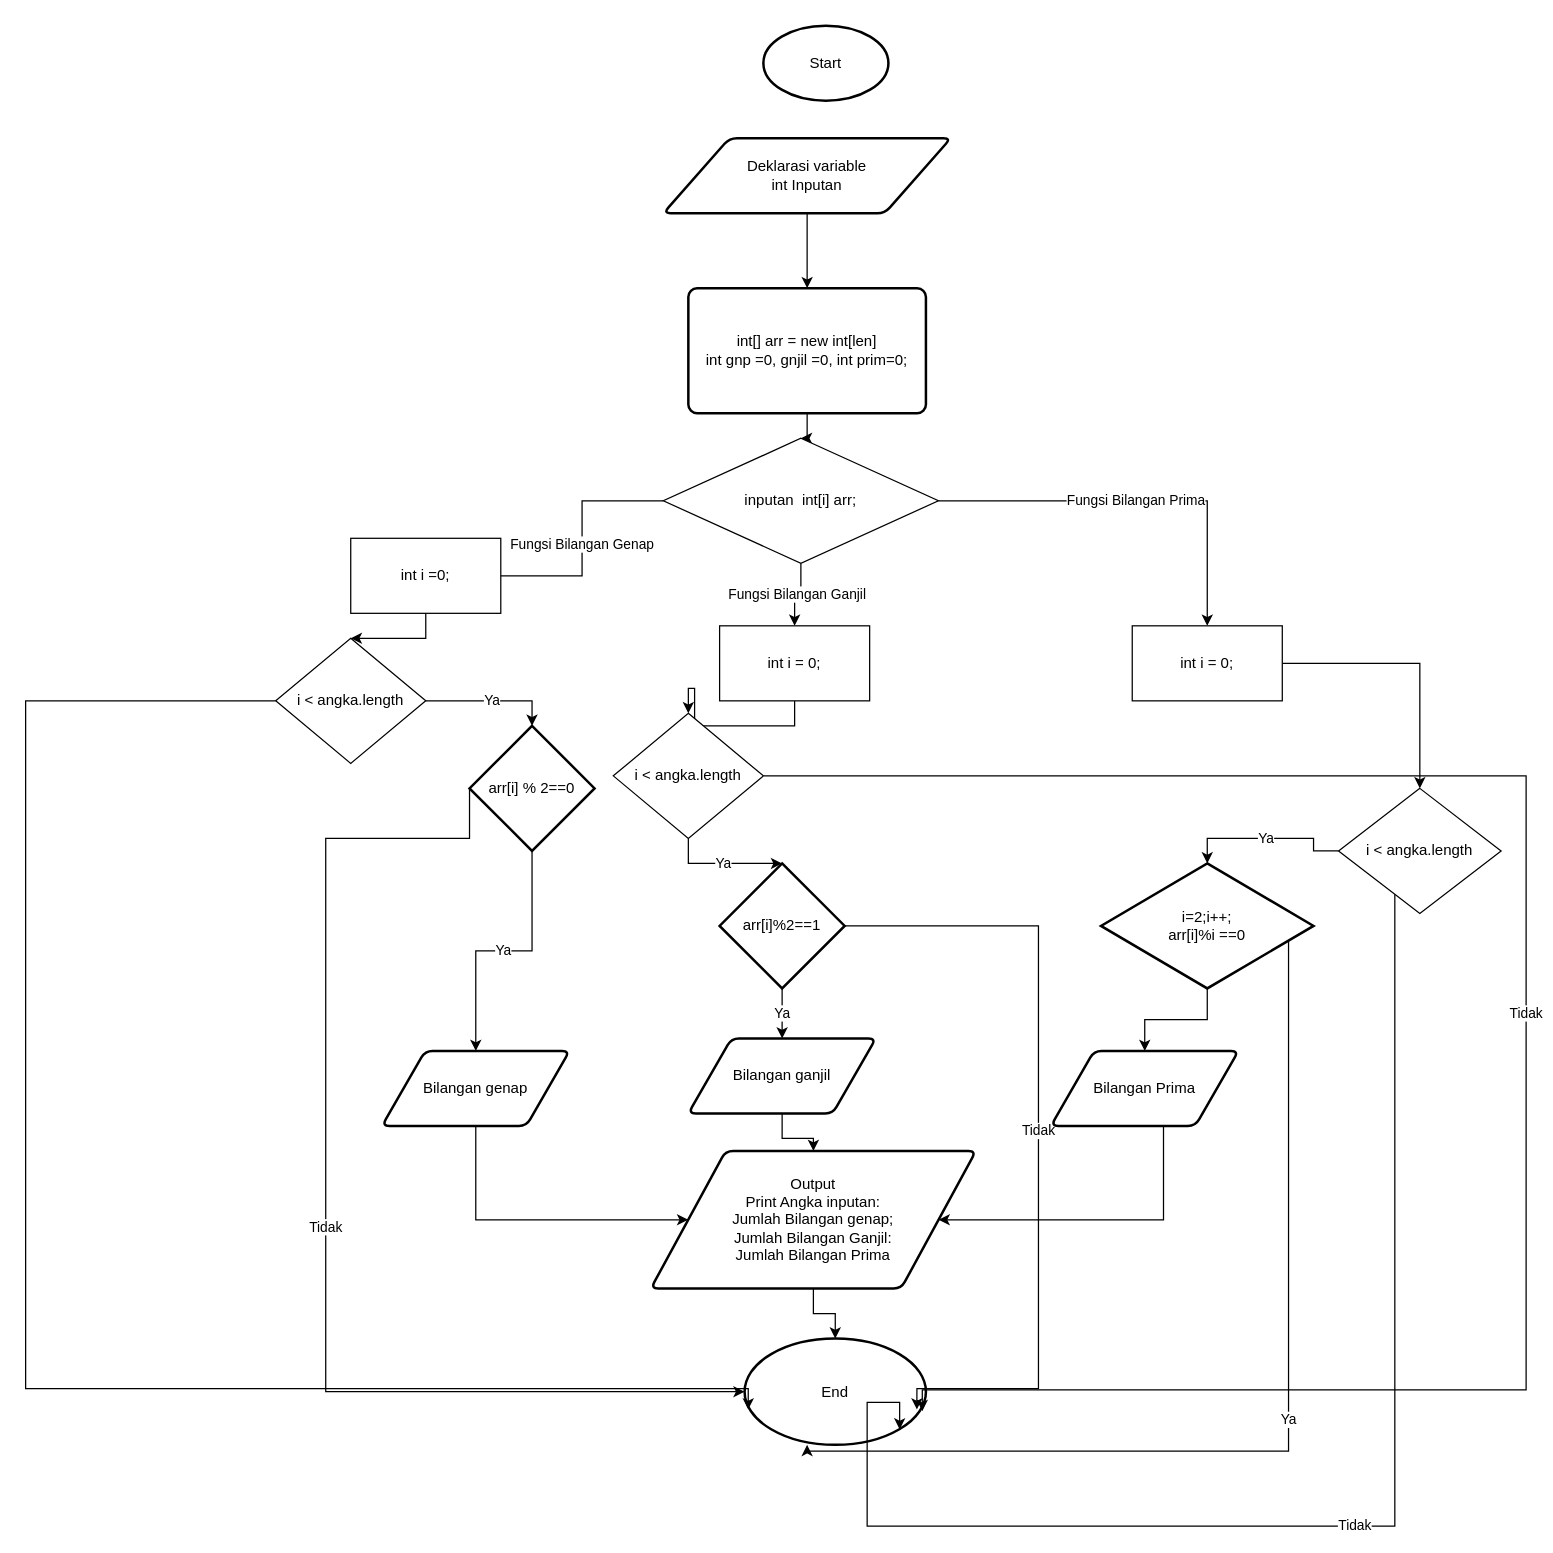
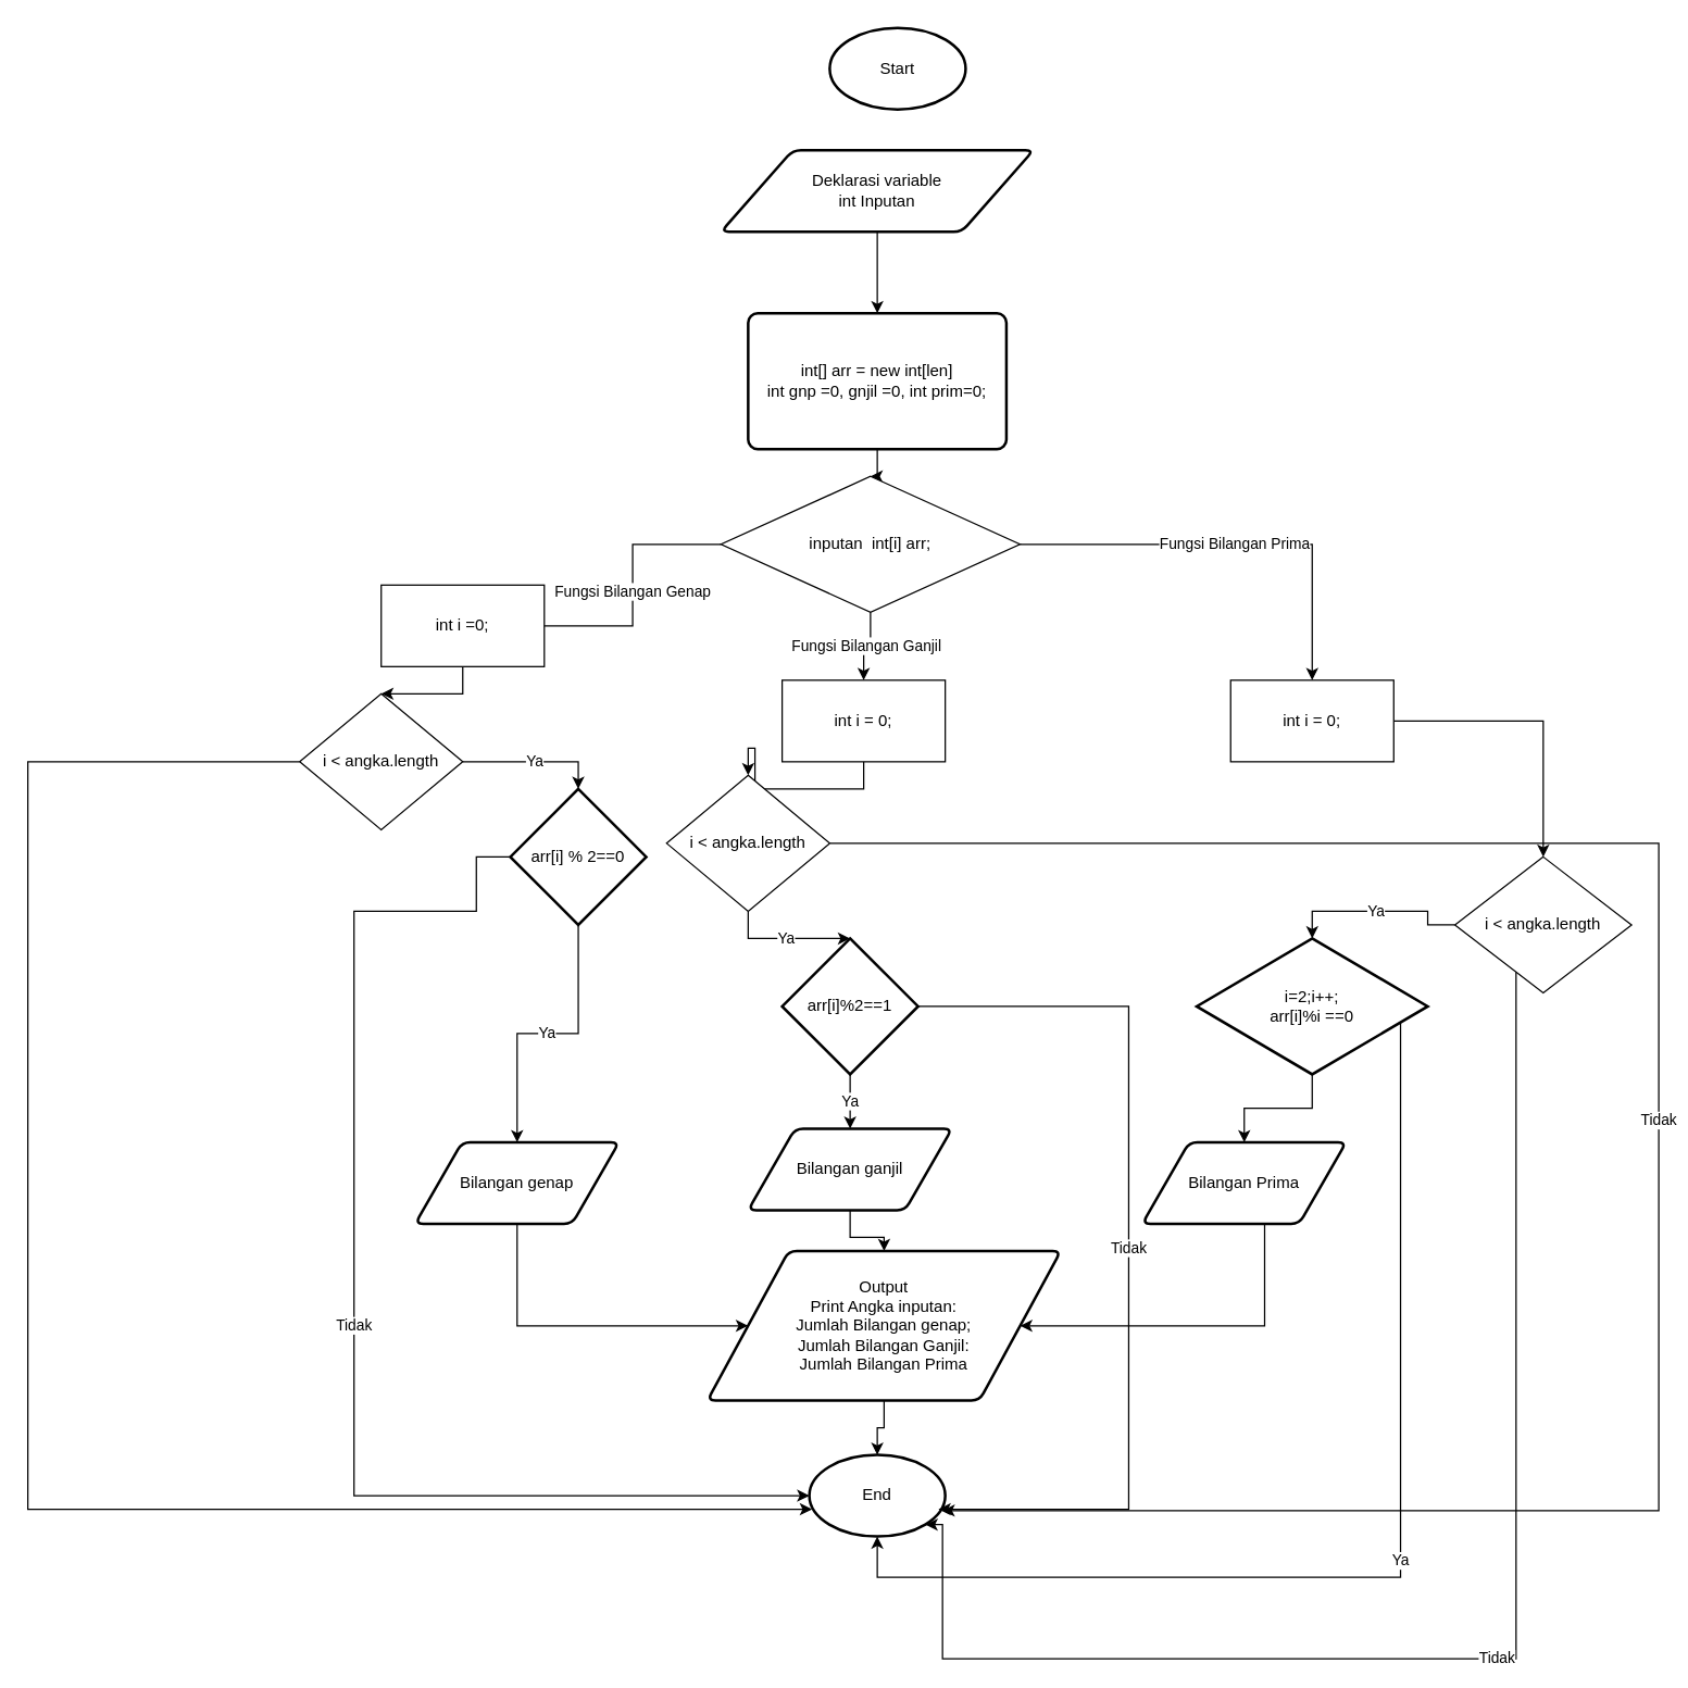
- <mxCell id="7" value="End" style="strokeWidth=2;html=1;shape=mxgraph.flowchart.start_1;whiteSpace=wrap;" parent="1" vertex="1"><mxGeometry x="595" y="1070" width="145" height="85" as="geometry" /></mxCell>
+ <mxCell id="7" value="End" style="strokeWidth=2;html=1;shape=mxgraph.flowchart.start_1;whiteSpace=wrap;" parent="1" vertex="1"><mxGeometry x="595" y="1070" width="100" height="60" as="geometry" /></mxCell>
